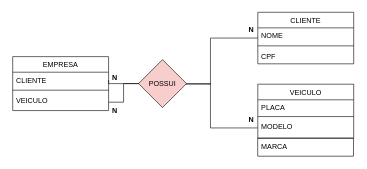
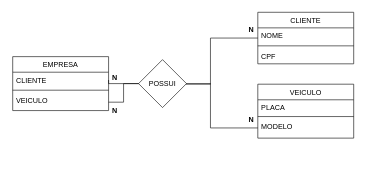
- <mxCell id="21" value="POSSUI" style="rhombus;whiteSpace=wrap;html=1;strokeColor=#000000;fillColor=#f8cecc;" vertex="1" parent="1"><mxGeometry x="230" y="99" width="80" height="80" as="geometry" /></mxCell>
+ <mxCell id="21" value="POSSUI" style="rhombus;whiteSpace=wrap;html=1;strokeColor=#000000;" vertex="1" parent="1"><mxGeometry x="230" y="99" width="80" height="80" as="geometry" /></mxCell>
- <mxCell id="15" value="MARCA" style="text;align=left;verticalAlign=top;spacingLeft=4;spacingRight=4;overflow=hidden;rotatable=0;points=[[0,0.5],[1,0.5]];portConstraint=eastwest;strokeColor=#000000;" vertex="1" parent="1"><mxGeometry x="429" y="230" width="160" height="30" as="geometry" /></mxCell>
